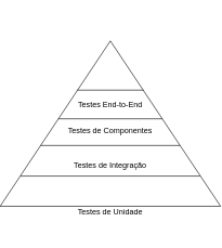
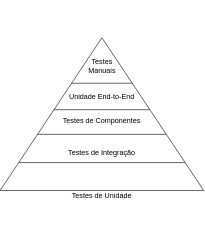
+ <mxCell id="7" value="Testes&lt;br&gt;Manuais" style="text;html=1;strokeColor=none;fillColor=none;align=center;verticalAlign=middle;whiteSpace=wrap;rounded=0;" vertex="1" parent="1"><mxGeometry x="129.51" y="100" width="57.03" height="20" as="geometry" /></mxCell>
- <mxCell id="6" value="Testes End-to-End" style="text;html=1;strokeColor=none;fillColor=none;align=center;verticalAlign=middle;whiteSpace=wrap;rounded=0;" vertex="1" parent="1"><mxGeometry x="78.03" y="150" width="160" height="20" as="geometry" /></mxCell>
+ <mxCell id="6" value="Unidade End-to-End" style="text;html=1;strokeColor=none;fillColor=none;align=center;verticalAlign=middle;whiteSpace=wrap;rounded=0;" vertex="1" parent="1"><mxGeometry x="78.03" y="150" width="160" height="20" as="geometry" /></mxCell>
